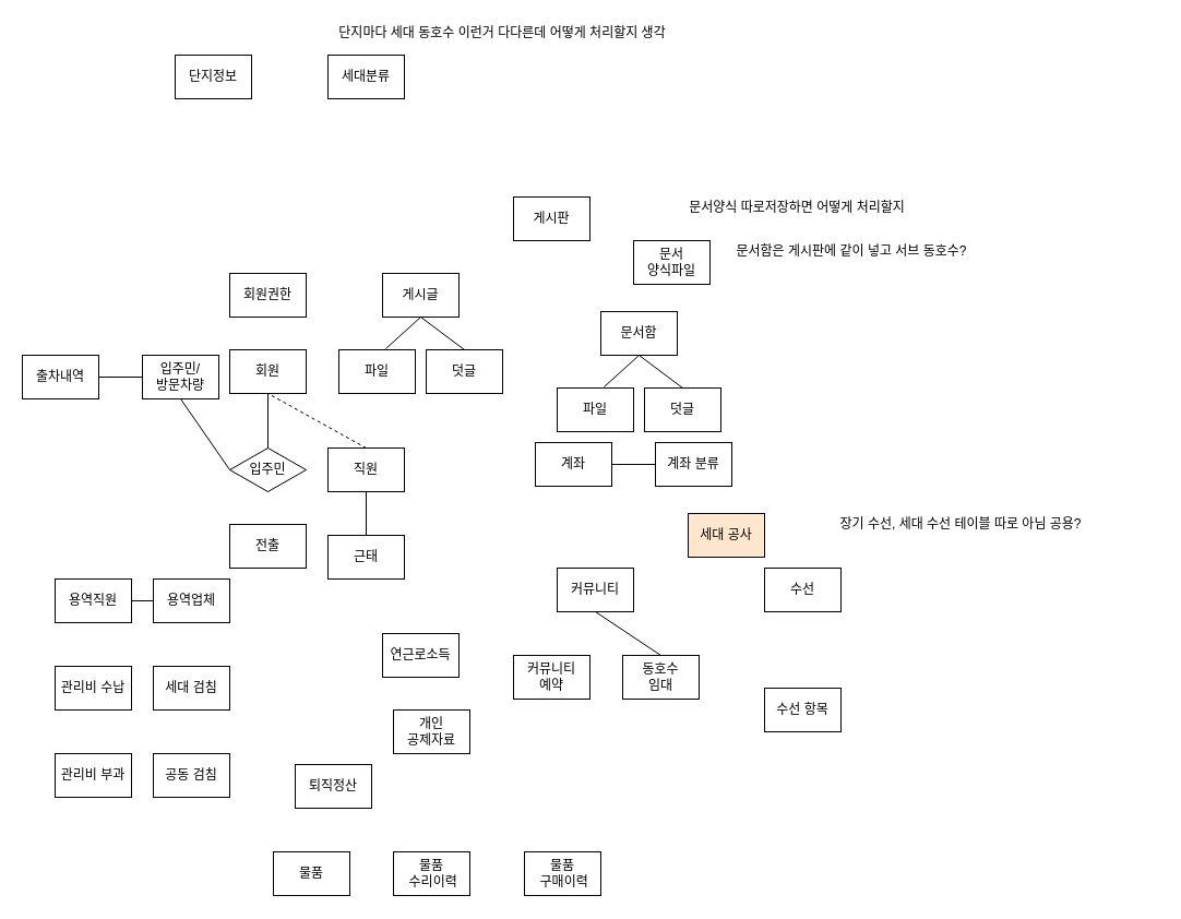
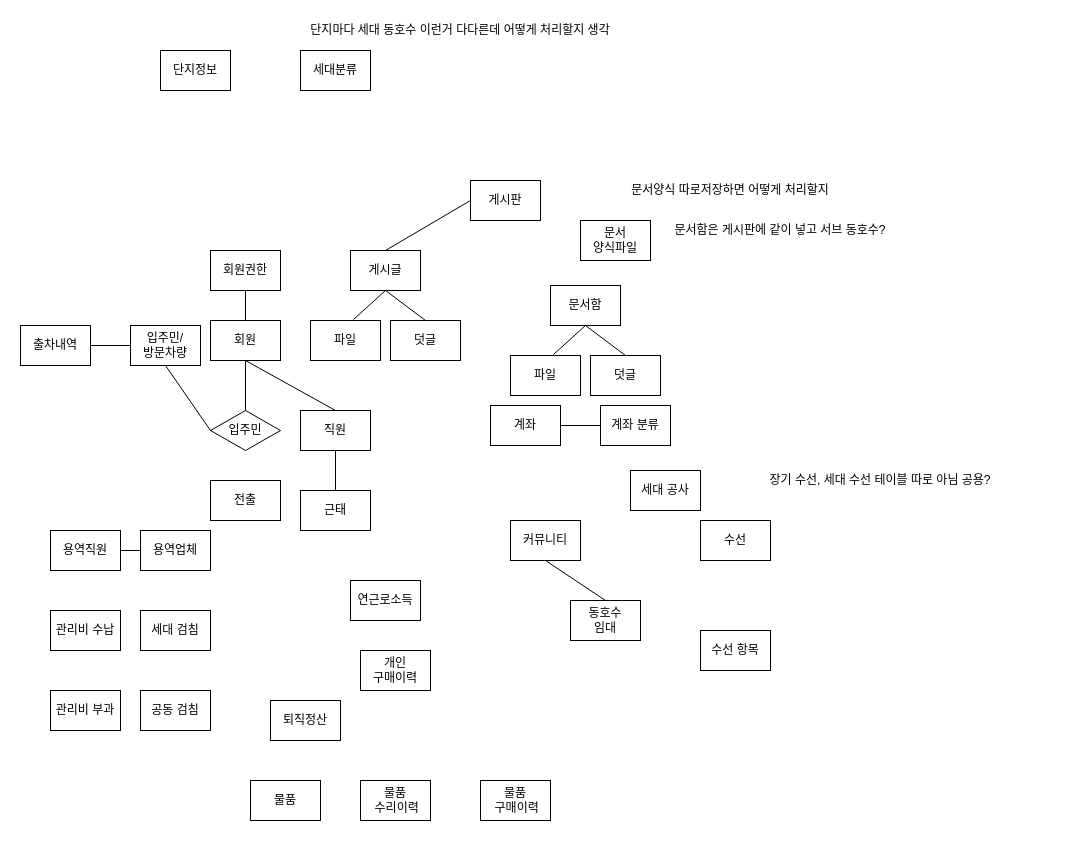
+ <mxCell id="22" value="" style="endArrow=none;html=1;entryX=0.5;entryY=0;entryDx=0;entryDy=0;exitX=0;exitY=0.5;exitDx=0;exitDy=0;" edge="1" parent="1" source="11" target="10"><mxGeometry width="50" height="50" relative="1" as="geometry"><mxPoint x="350" y="420" as="sourcePoint" /><mxPoint x="400" y="370" as="targetPoint" /></mxGeometry></mxCell>
+ <mxCell id="26" value="" style="endArrow=none;html=1;exitX=0.5;exitY=1;exitDx=0;exitDy=0;entryX=0.5;entryY=0;entryDx=0;entryDy=0;" edge="1" parent="1" source="9" target="2"><mxGeometry width="50" height="50" relative="1" as="geometry"><mxPoint x="350" y="410" as="sourcePoint" /><mxPoint x="400" y="360" as="targetPoint" /></mxGeometry></mxCell>
- <mxCell id="27" value="" style="endArrow=none;html=1;exitX=0.5;exitY=0;exitDx=0;exitDy=0;entryX=0.5;entryY=1;entryDx=0;entryDy=0;dashed=1;" edge="1" parent="1" source="4" target="2"><mxGeometry width="50" height="50" relative="1" as="geometry"><mxPoint x="350" y="410" as="sourcePoint" /><mxPoint x="400" y="360" as="targetPoint" /></mxGeometry></mxCell>
+ <mxCell id="27" value="" style="endArrow=none;html=1;exitX=0.5;exitY=0;exitDx=0;exitDy=0;entryX=0.5;entryY=1;entryDx=0;entryDy=0;" edge="1" parent="1" source="4" target="2"><mxGeometry width="50" height="50" relative="1" as="geometry"><mxPoint x="350" y="410" as="sourcePoint" /><mxPoint x="400" y="360" as="targetPoint" /></mxGeometry></mxCell>
- <mxCell id="57" value="세대 공사" style="rounded=0;whiteSpace=wrap;html=1;fillColor=#ffe6cc;" vertex="1" parent="1"><mxGeometry x="630" y="470" width="70" height="40" as="geometry" /></mxCell>
+ <mxCell id="57" value="세대 공사" style="rounded=0;whiteSpace=wrap;html=1;" vertex="1" parent="1"><mxGeometry x="630" y="470" width="70" height="40" as="geometry" /></mxCell>
- <mxCell id="17" value="커뮤니티&lt;br&gt;예약&lt;br&gt;" style="rounded=0;whiteSpace=wrap;html=1;" vertex="1" parent="1"><mxGeometry x="470" y="600" width="70" height="40" as="geometry" /></mxCell>
- <mxCell id="40" value="개인&lt;br&gt;공제자료" style="rounded=0;whiteSpace=wrap;html=1;" vertex="1" parent="1"><mxGeometry x="360" y="650" width="70" height="40" as="geometry" /></mxCell>
+ <mxCell id="40" value="개인&lt;br&gt;구매이력" style="rounded=0;whiteSpace=wrap;html=1;" vertex="1" parent="1"><mxGeometry x="360" y="650" width="70" height="40" as="geometry" /></mxCell>
